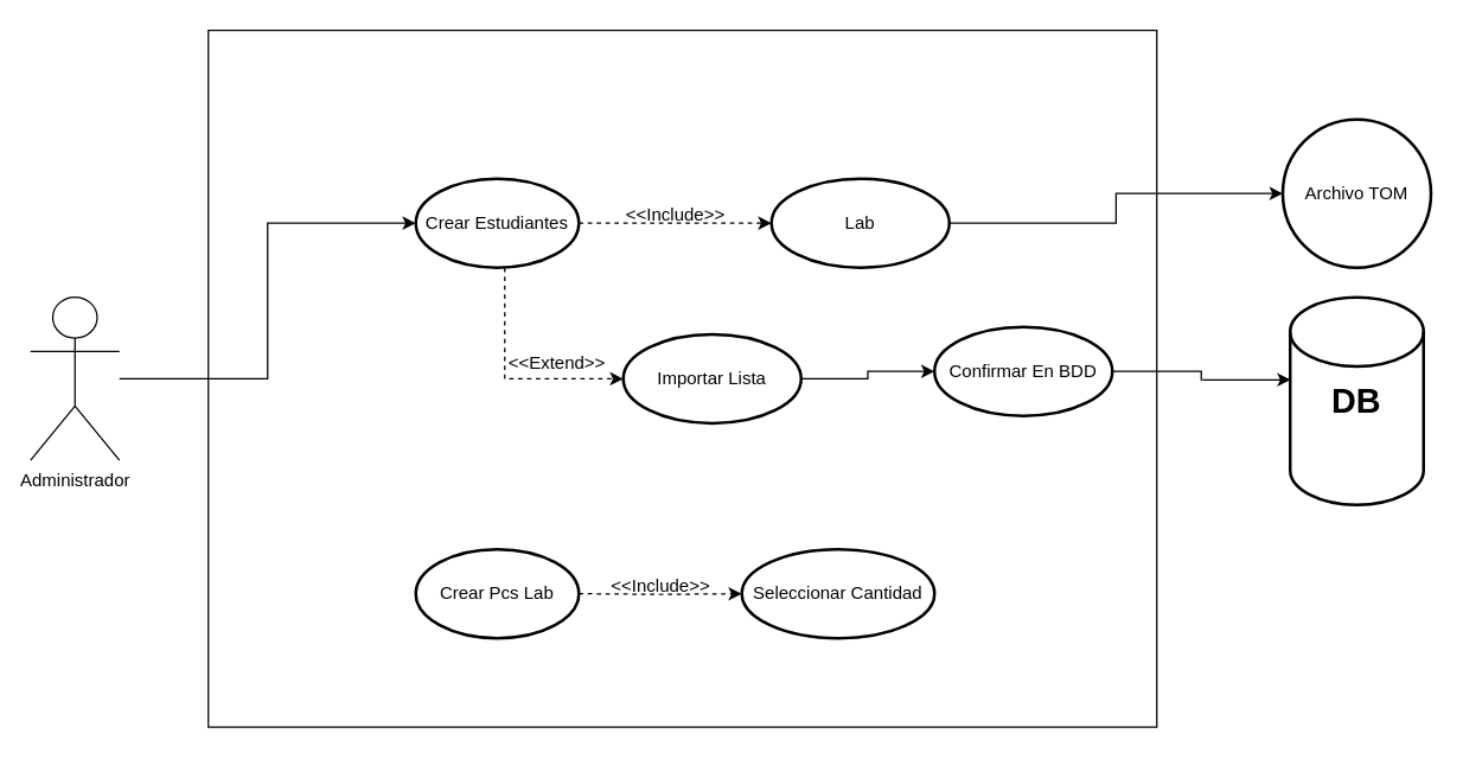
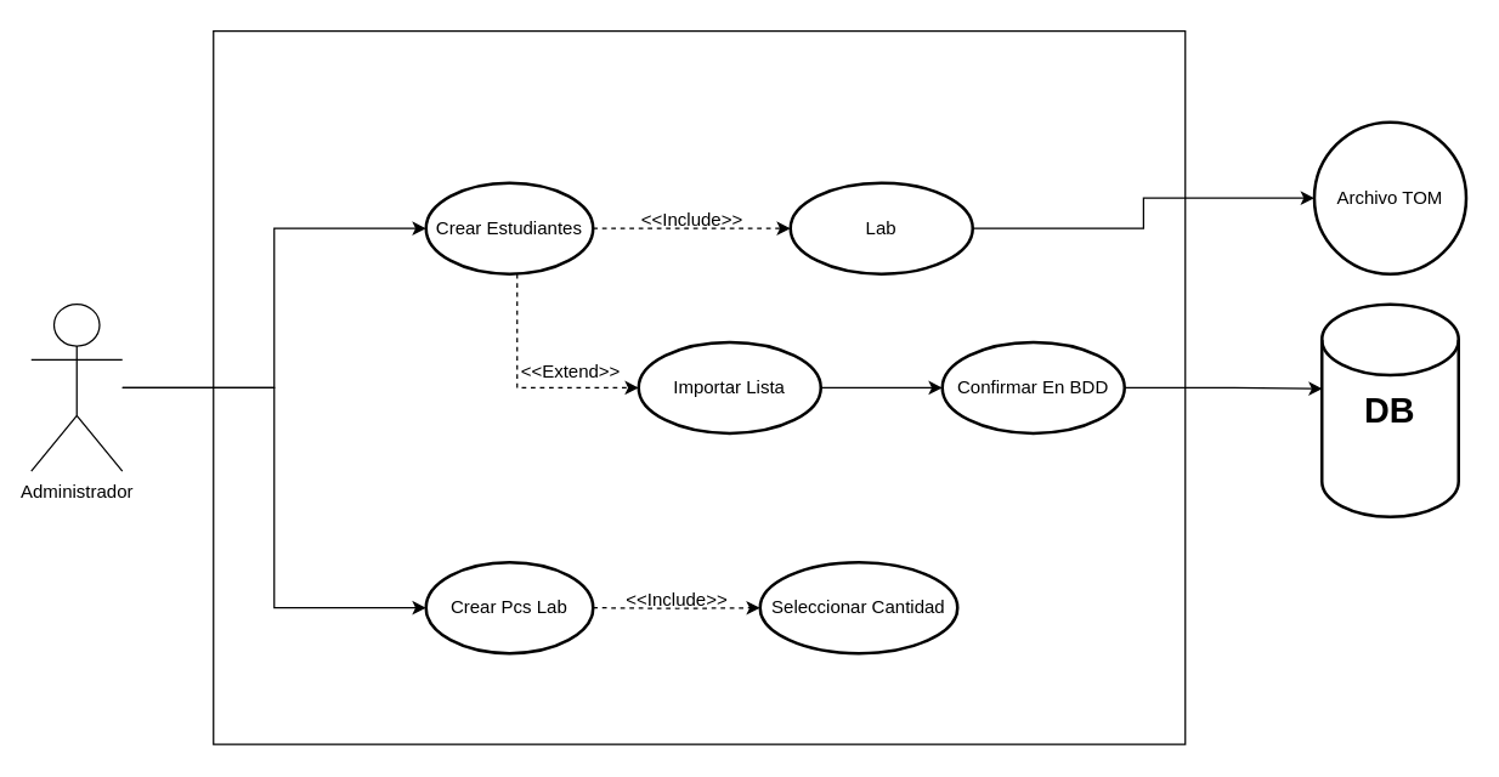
- <mxCell id="18" value="Confirmar En BDD" style="strokeWidth=2;html=1;shape=mxgraph.flowchart.start_1;whiteSpace=wrap;" vertex="1" parent="1"><mxGeometry x="630" y="220" width="120" height="60" as="geometry" /></mxCell>
+ <mxCell id="18" value="Confirmar En BDD" style="strokeWidth=2;html=1;shape=mxgraph.flowchart.start_1;whiteSpace=wrap;" vertex="1" parent="1"><mxGeometry x="620" y="225" width="120" height="60" as="geometry" /></mxCell>
+ <mxCell id="11" style="edgeStyle=orthogonalEdgeStyle;rounded=0;orthogonalLoop=1;jettySize=auto;html=1;entryX=0;entryY=0.5;entryDx=0;entryDy=0;entryPerimeter=0;" edge="1" parent="1" source="2" target="10"><mxGeometry relative="1" as="geometry" /></mxCell>
